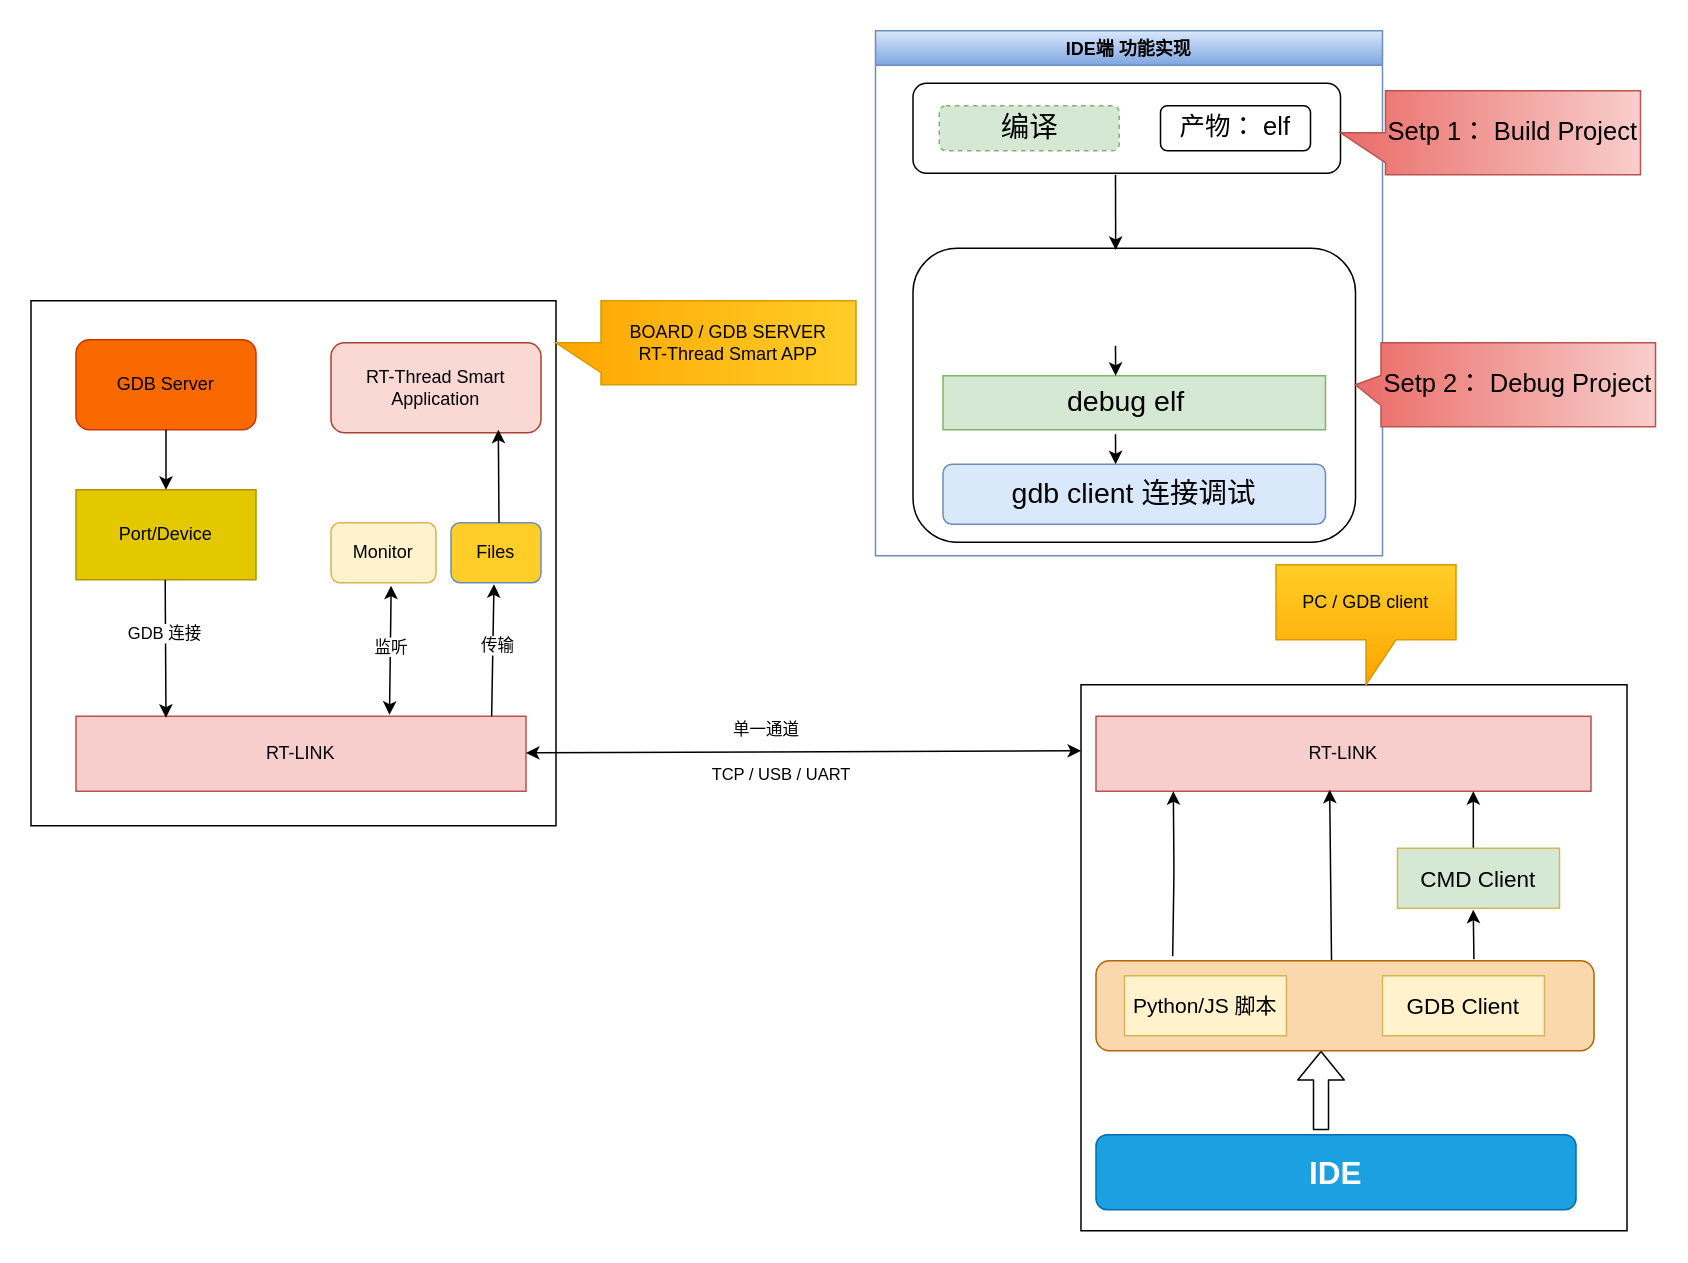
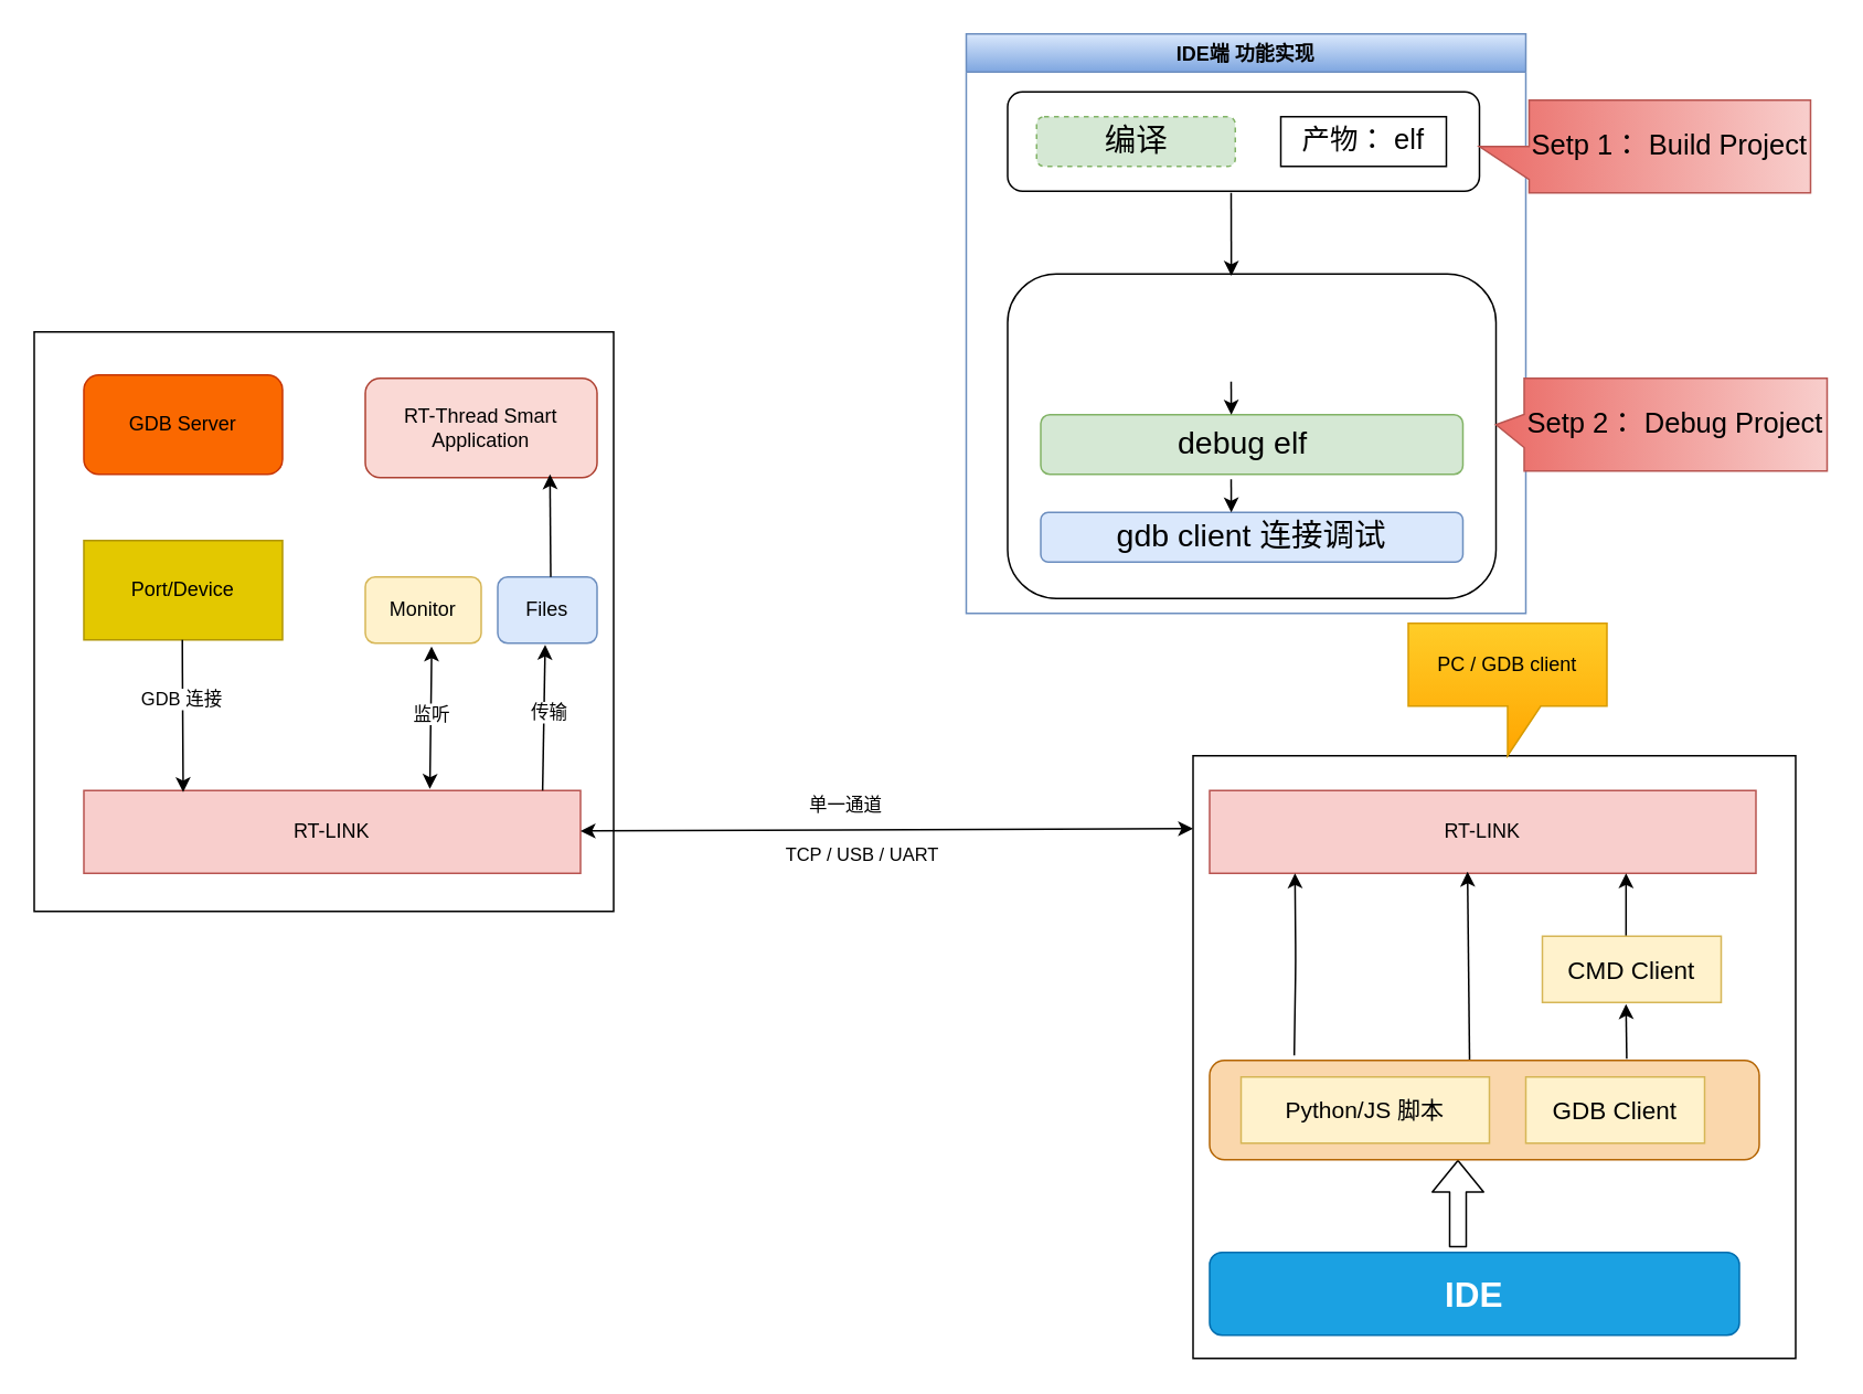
- <mxCell id="32" value="&lt;font style=&quot;font-size: 17px&quot;&gt;产物： elf&lt;/font&gt;" style="whiteSpace=wrap;html=1;rounded=1;" parent="27" vertex="1"><mxGeometry x="190" y="50" width="100" height="30" as="geometry" /></mxCell>
+ <mxCell id="32" value="&lt;font style=&quot;font-size: 17px&quot;&gt;产物： elf&lt;/font&gt;" style="rounded=0;whiteSpace=wrap;html=1;" parent="27" vertex="1"><mxGeometry x="190" y="50" width="100" height="30" as="geometry" /></mxCell>
- <mxCell id="25" value="BOARD / GDB SERVER&lt;br&gt;RT-Thread Smart APP" style="shape=callout;whiteSpace=wrap;html=1;perimeter=calloutPerimeter;fillColor=#ffcd28;strokeColor=#d79b00;gradientColor=#ffa500;direction=south;" parent="1" vertex="1"><mxGeometry x="370" y="200" width="200" height="56" as="geometry" /></mxCell>
- <mxCell id="29" value="&lt;font style=&quot;font-size: 19px&quot;&gt;debug elf&amp;nbsp;&amp;nbsp;&lt;/font&gt;" style="whiteSpace=wrap;html=1;fillColor=#d5e8d4;strokeColor=#82b366;rounded=0;" parent="27" vertex="1"><mxGeometry x="45" y="230" width="255" height="36" as="geometry" /></mxCell>
+ <mxCell id="29" value="&lt;font style=&quot;font-size: 19px&quot;&gt;debug elf&amp;nbsp;&amp;nbsp;&lt;/font&gt;" style="rounded=1;whiteSpace=wrap;html=1;fillColor=#d5e8d4;strokeColor=#82b366;" parent="27" vertex="1"><mxGeometry x="45" y="230" width="255" height="36" as="geometry" /></mxCell>
- <mxCell id="17" value="" style="endArrow=classic;html=1;entryX=0.5;entryY=0;entryDx=0;entryDy=0;" parent="1" source="15" target="16" edge="1"><mxGeometry width="50" height="50" relative="1" as="geometry"><mxPoint x="80" y="336" as="sourcePoint" /><mxPoint x="130" y="286" as="targetPoint" /></mxGeometry></mxCell>
- <mxCell id="30" value="&lt;font style=&quot;font-size: 19px&quot;&gt;gdb client 连接调试&lt;/font&gt;" style="rounded=1;whiteSpace=wrap;html=1;fillColor=#dae8fc;strokeColor=#6c8ebf;" parent="27" vertex="1"><mxGeometry x="45" y="289" width="255" height="40" as="geometry" /></mxCell>
+ <mxCell id="30" value="&lt;font style=&quot;font-size: 19px&quot;&gt;gdb client 连接调试&lt;/font&gt;" style="rounded=1;whiteSpace=wrap;html=1;fillColor=#dae8fc;strokeColor=#6c8ebf;" parent="27" vertex="1"><mxGeometry x="45" y="289" width="255" height="30" as="geometry" /></mxCell>
- <mxCell id="10" value="Files" style="rounded=1;whiteSpace=wrap;html=1;fillColor=#ffcd28;strokeColor=#6c8ebf;" parent="1" vertex="1"><mxGeometry x="300" y="348" width="60" height="40" as="geometry" /></mxCell>
+ <mxCell id="10" value="Files" style="rounded=1;whiteSpace=wrap;html=1;fillColor=#dae8fc;strokeColor=#6c8ebf;" parent="1" vertex="1"><mxGeometry x="300" y="348" width="60" height="40" as="geometry" /></mxCell>
- <mxCell id="44" value="&lt;font style=&quot;font-size: 15px&quot;&gt;CMD Client&lt;/font&gt;" style="rounded=0;whiteSpace=wrap;html=1;fillColor=#d5e8d4;strokeColor=#d6b656;" vertex="1" parent="1"><mxGeometry x="931" y="565" width="108" height="40" as="geometry" /></mxCell>
+ <mxCell id="44" value="&lt;font style=&quot;font-size: 15px&quot;&gt;CMD Client&lt;/font&gt;" style="rounded=0;whiteSpace=wrap;html=1;fillColor=#fff2cc;strokeColor=#d6b656;" vertex="1" parent="1"><mxGeometry x="931" y="565" width="108" height="40" as="geometry" /></mxCell>
- <mxCell id="40" value="&lt;font style=&quot;font-size: 14px&quot;&gt;Python/JS 脚本&lt;/font&gt;" style="rounded=0;whiteSpace=wrap;html=1;fillColor=#fff2cc;strokeColor=#d6b656;" parent="1" vertex="1"><mxGeometry x="749" y="650" width="108" height="40" as="geometry" /></mxCell>
+ <mxCell id="40" value="&lt;font style=&quot;font-size: 14px&quot;&gt;Python/JS 脚本&lt;/font&gt;" style="rounded=0;whiteSpace=wrap;html=1;fillColor=#fff2cc;strokeColor=#d6b656;" parent="1" vertex="1"><mxGeometry x="749" y="650" width="150" height="40" as="geometry" /></mxCell>
